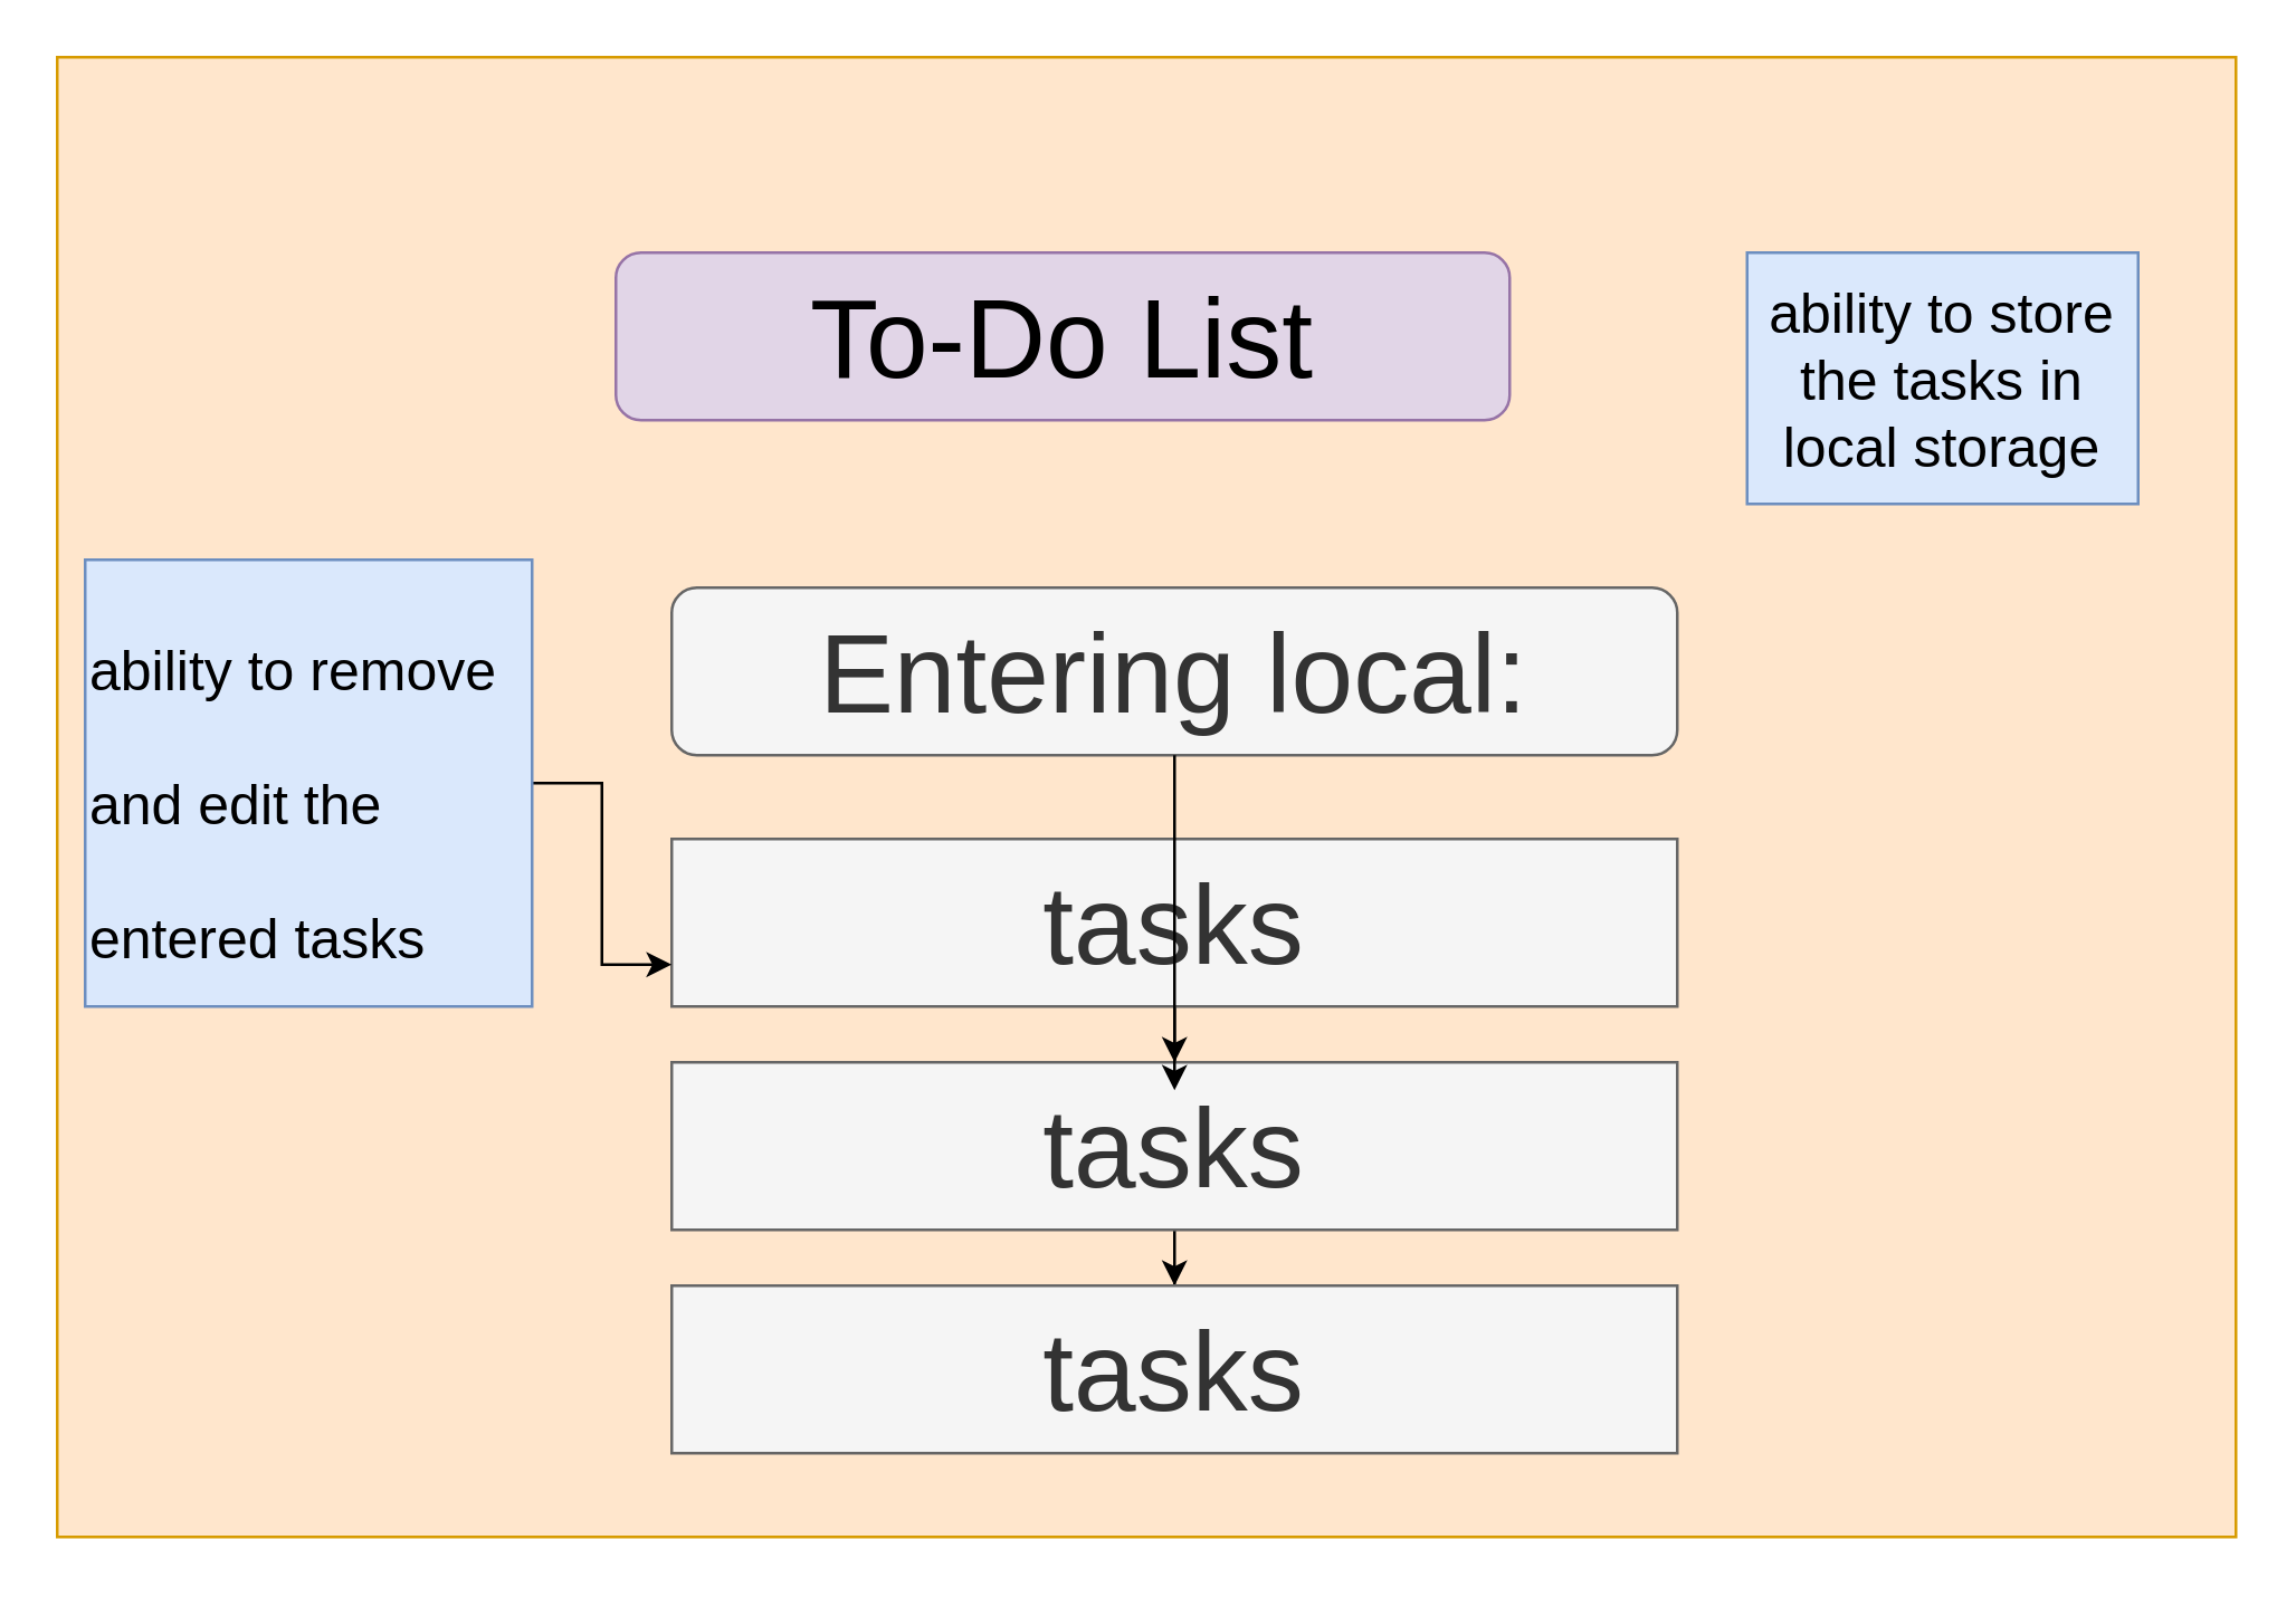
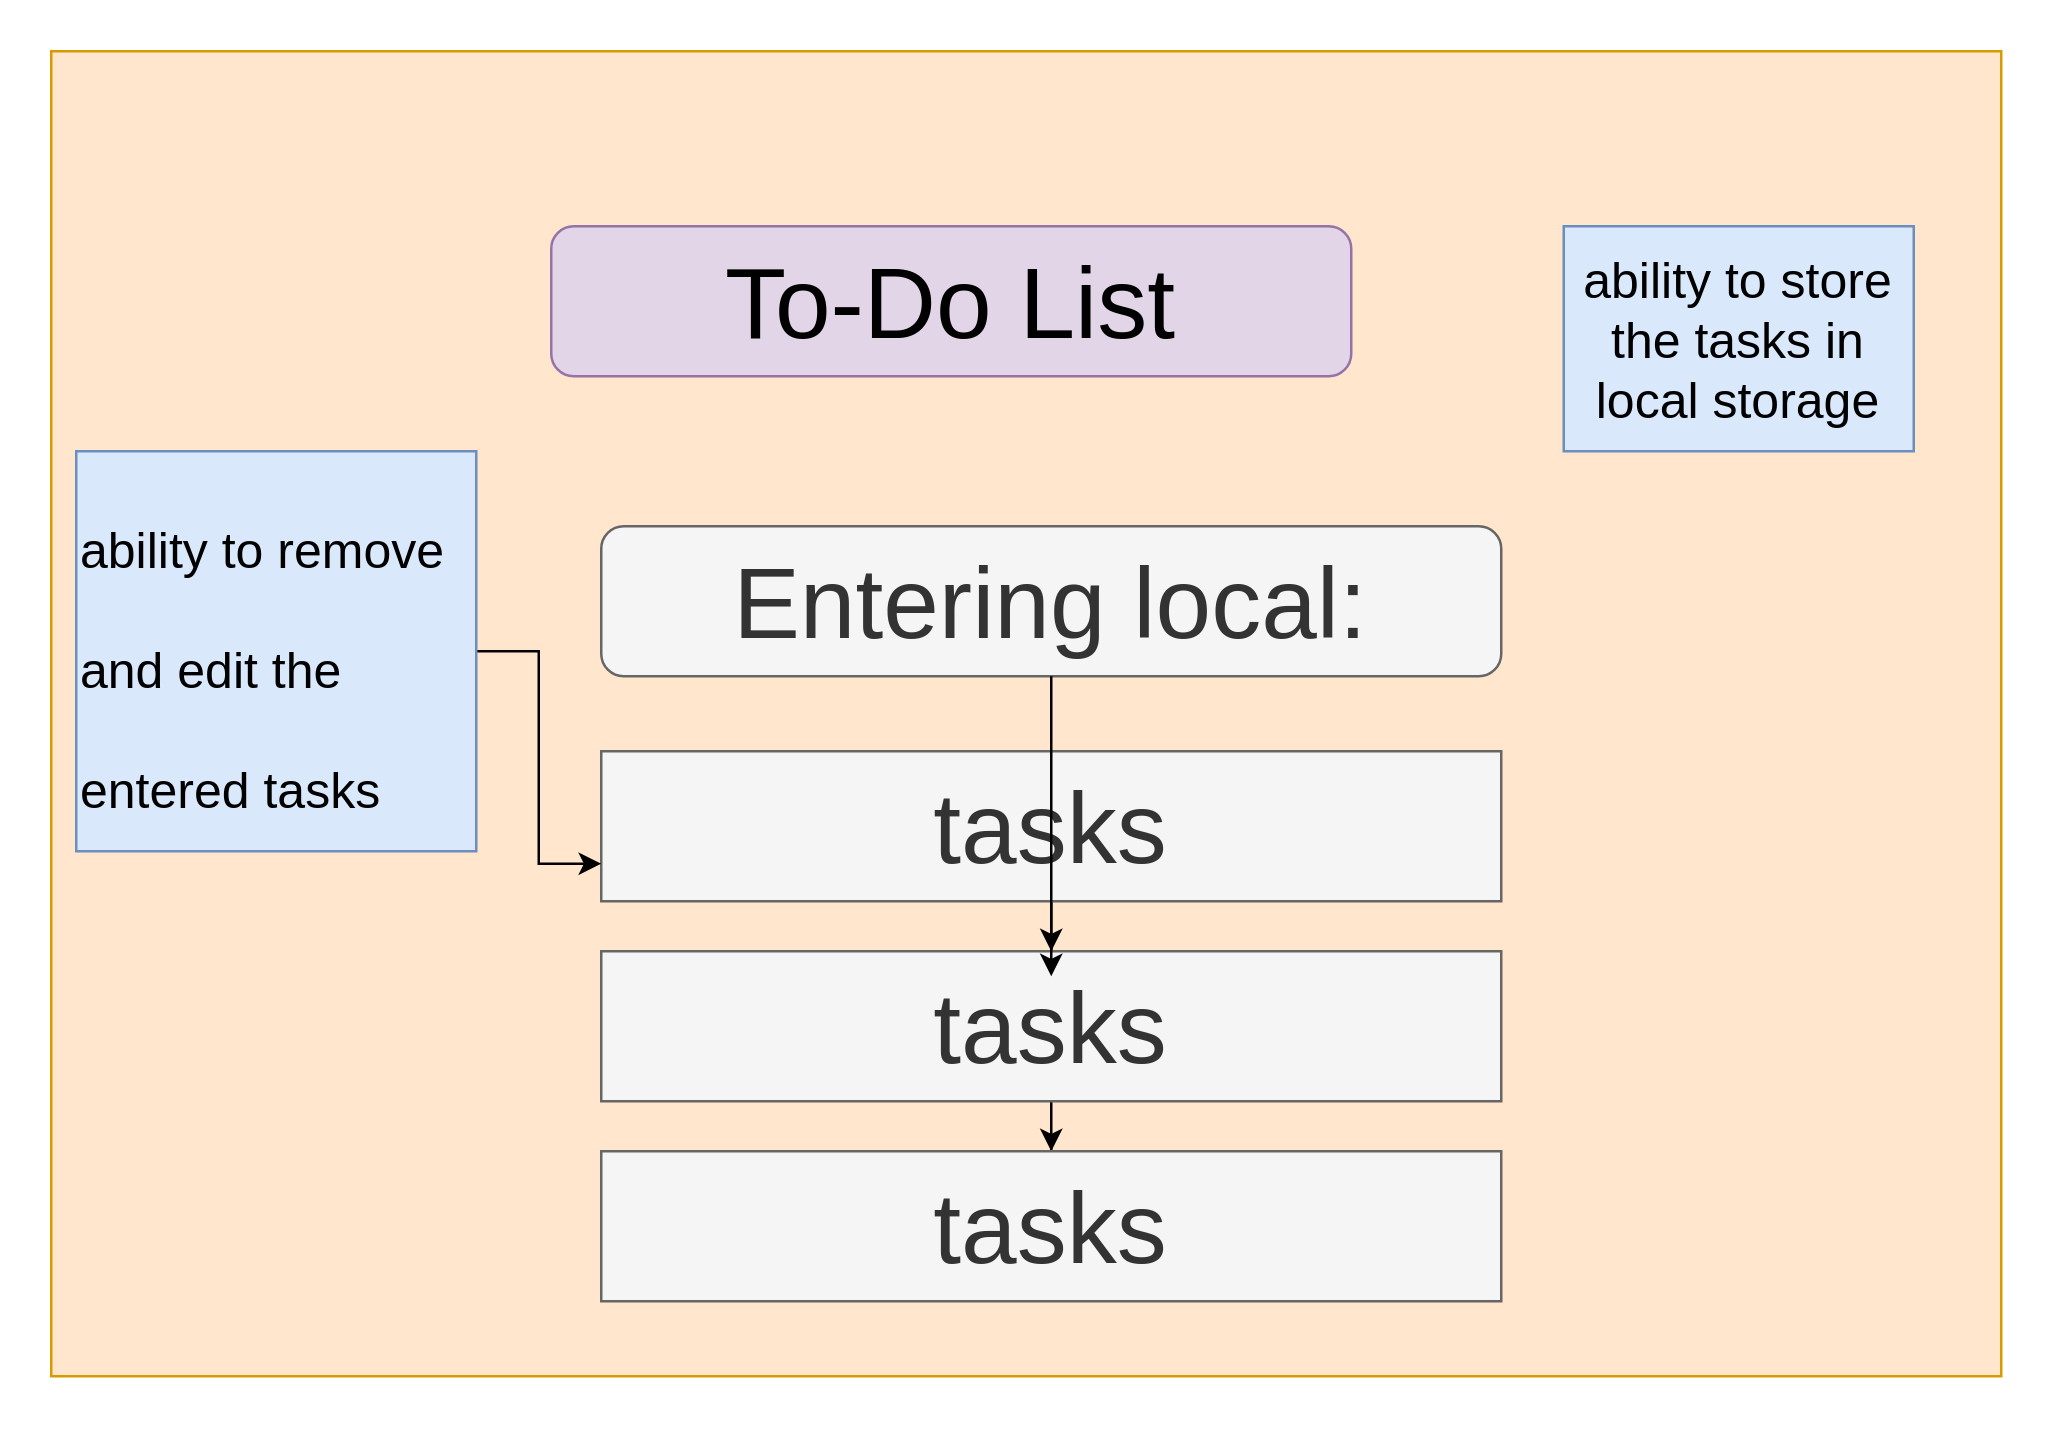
- <mxCell id="12" value="&lt;font style=&quot;font-size: 20px&quot;&gt;ability to remove and edit the entered tasks&lt;/font&gt;" style="text;html=1;strokeColor=#6c8ebf;fillColor=#dae8fc;align=left;verticalAlign=middle;whiteSpace=wrap;rounded=0;fontSize=40;" vertex="1" parent="1"><mxGeometry x="30" y="200" width="160" height="160" as="geometry" /></mxCell>
+ <mxCell id="12" value="&lt;font style=&quot;font-size: 20px&quot;&gt;ability to remove and edit the entered tasks&lt;/font&gt;" style="text;html=1;strokeColor=#6c8ebf;fillColor=#dae8fc;align=left;verticalAlign=middle;whiteSpace=wrap;rounded=0;fontSize=40;" vertex="1" parent="1"><mxGeometry x="30" y="180" width="160" height="160" as="geometry" /></mxCell>
